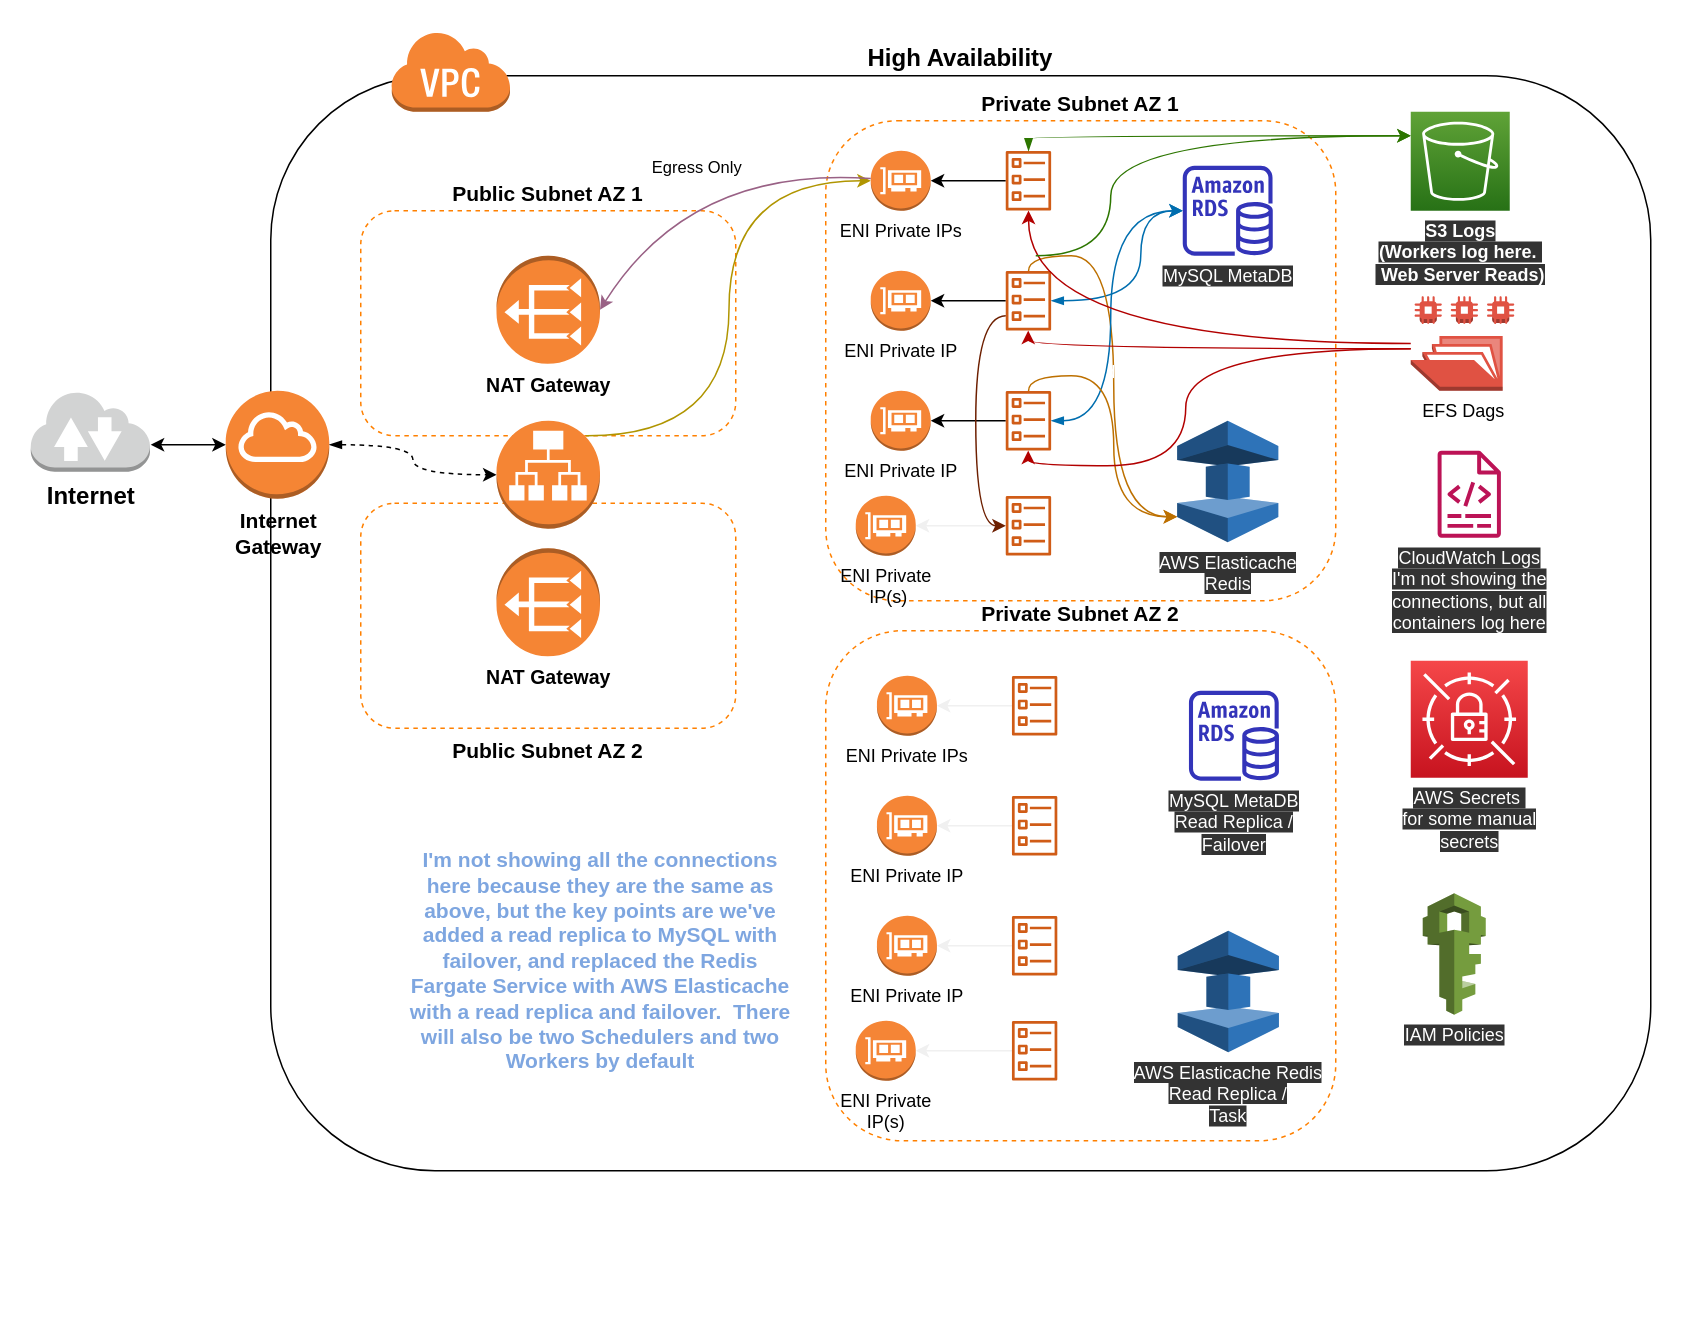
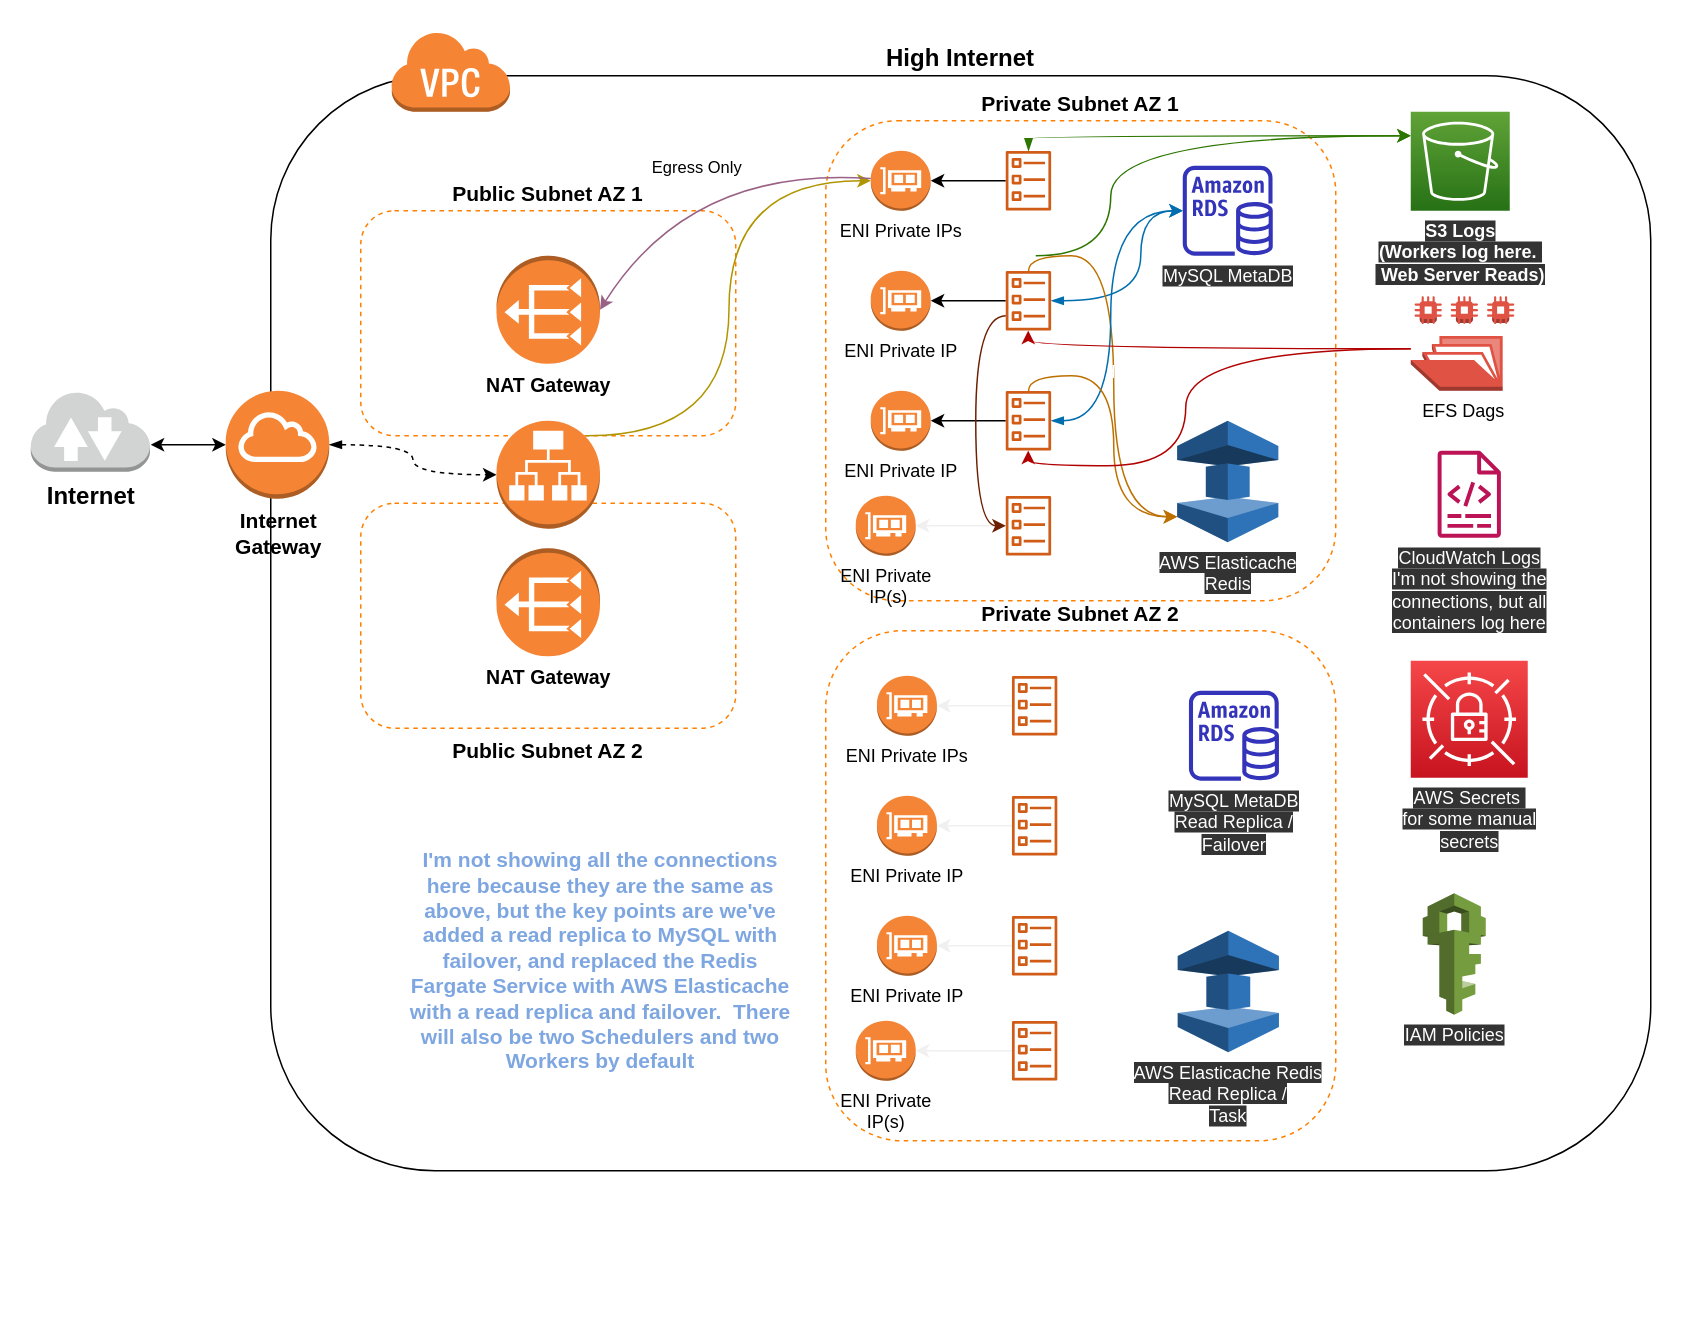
- <mxCell id="5" value="&lt;font style=&quot;font-size: 16px&quot;&gt;&lt;b&gt;High Availability&lt;/b&gt;&lt;/font&gt;" style="rounded=1;whiteSpace=wrap;html=1;verticalAlign=bottom;labelPosition=center;verticalLabelPosition=top;align=center;" parent="4" vertex="1"><mxGeometry y="30" width="920" height="730" as="geometry" /></mxCell>
+ <mxCell id="5" value="&lt;font style=&quot;font-size: 16px&quot;&gt;&lt;b&gt;High Internet&lt;/b&gt;&lt;/font&gt;" style="rounded=1;whiteSpace=wrap;html=1;verticalAlign=bottom;labelPosition=center;verticalLabelPosition=top;align=center;" parent="4" vertex="1"><mxGeometry y="30" width="920" height="730" as="geometry" /></mxCell>
- <mxCell id="30" style="edgeStyle=orthogonalEdgeStyle;curved=1;rounded=0;orthogonalLoop=1;jettySize=auto;html=1;labelBackgroundColor=#0000FF;fontColor=#0000FF;startArrow=none;startFill=0;fillColor=#e51400;strokeColor=#B20000;" parent="4" source="31" target="10" edge="1"><mxGeometry relative="1" as="geometry" /></mxCell>
